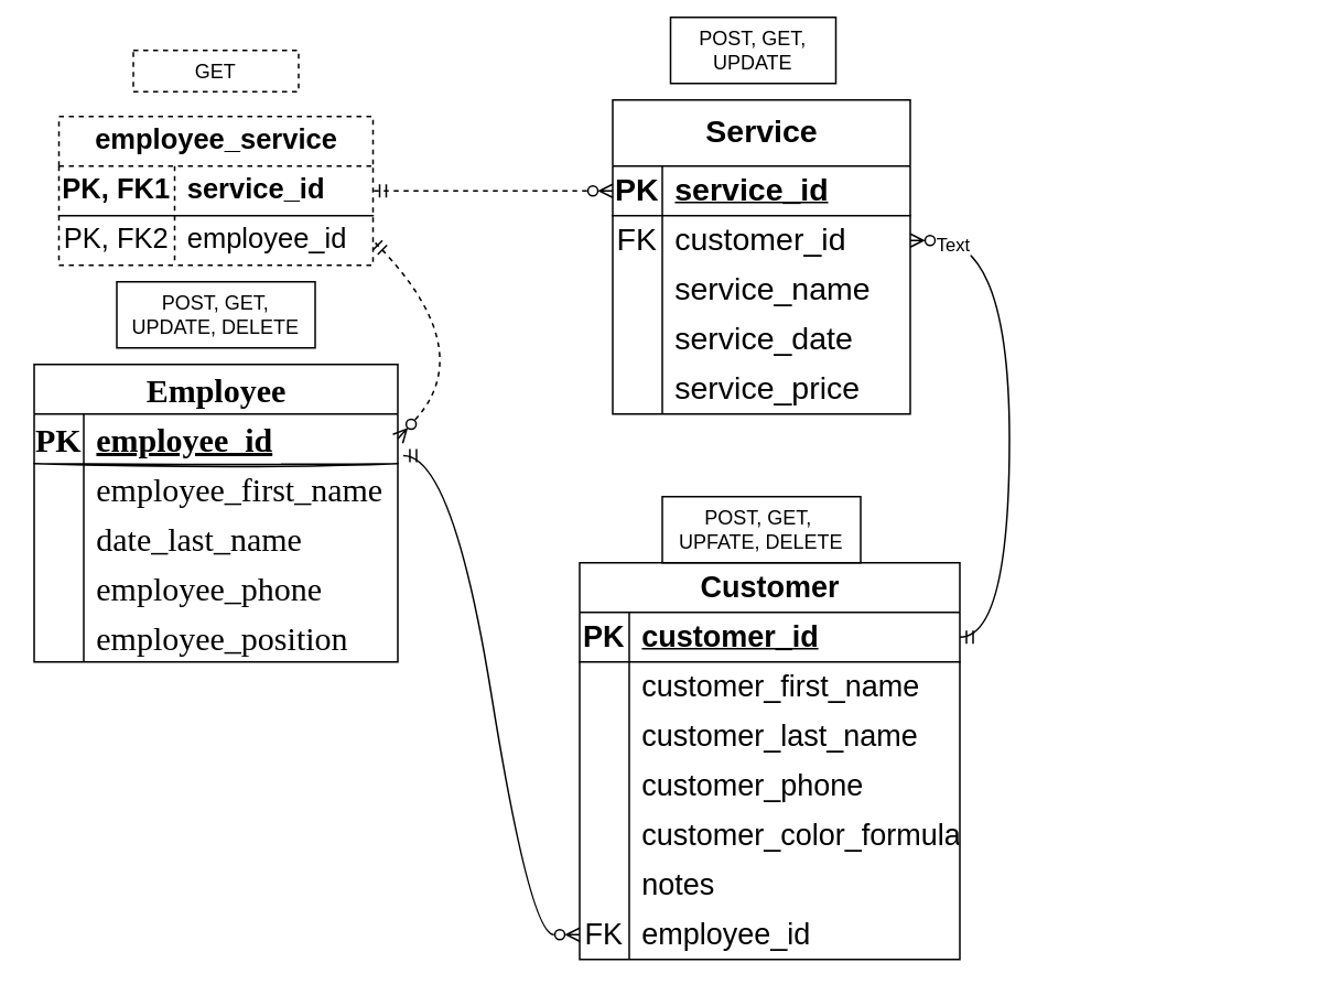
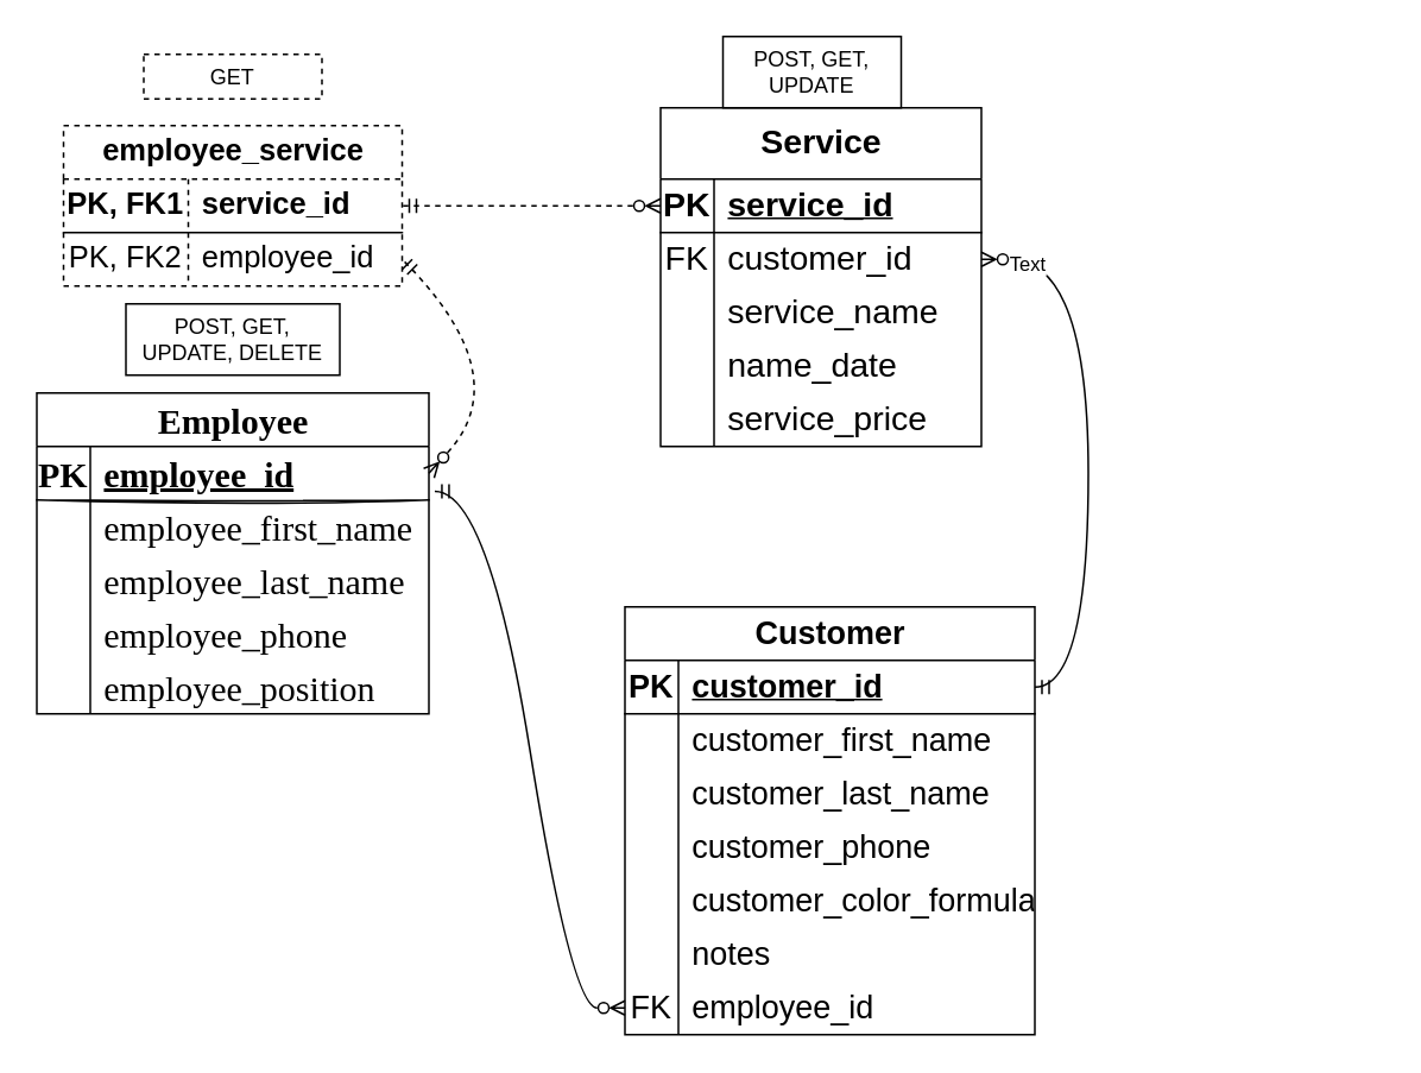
- <mxCell id="69" value="POST, GET, UPDATE" style="whiteSpace=wrap;html=1;align=center;" vertex="1" parent="1"><mxGeometry x="405" y="10" width="100" height="40" as="geometry" /></mxCell>
+ <mxCell id="69" value="POST, GET, UPDATE" style="whiteSpace=wrap;html=1;align=center;" vertex="1" parent="1"><mxGeometry x="405" width="100" height="40" as="geometry" y="20" /></mxCell>
- <mxCell id="52" value="service_date" style="shape=partialRectangle;connectable=0;fillColor=none;top=0;left=0;bottom=0;right=0;align=left;spacingLeft=6;overflow=hidden;whiteSpace=wrap;html=1;fontSize=19;" vertex="1" parent="50"><mxGeometry x="30" width="150" height="30" as="geometry"><mxRectangle width="150" height="30" as="alternateBounds" /></mxGeometry></mxCell>
+ <mxCell id="52" value="name_date" style="shape=partialRectangle;connectable=0;fillColor=none;top=0;left=0;bottom=0;right=0;align=left;spacingLeft=6;overflow=hidden;whiteSpace=wrap;html=1;fontSize=19;" vertex="1" parent="50"><mxGeometry x="30" width="150" height="30" as="geometry"><mxRectangle width="150" height="30" as="alternateBounds" /></mxGeometry></mxCell>
- <mxCell id="68" value="POST, GET,&amp;nbsp; UPFATE, DELETE" style="whiteSpace=wrap;html=1;align=center;" vertex="1" parent="1"><mxGeometry x="400" y="300" width="120" height="40" as="geometry" /></mxCell>
- <mxCell id="11" value="date_last_name" style="shape=partialRectangle;connectable=0;fillColor=none;top=0;left=0;bottom=0;right=0;align=left;spacingLeft=6;overflow=hidden;whiteSpace=wrap;html=1;sketch=1;hachureGap=4;jiggle=2;curveFitting=1;fontFamily=Times New Roman;fontSize=20;" vertex="1" parent="9"><mxGeometry x="30" width="190" height="30" as="geometry"><mxRectangle width="190" height="30" as="alternateBounds" /></mxGeometry></mxCell>
+ <mxCell id="11" value="employee_last_name" style="shape=partialRectangle;connectable=0;fillColor=none;top=0;left=0;bottom=0;right=0;align=left;spacingLeft=6;overflow=hidden;whiteSpace=wrap;html=1;sketch=1;hachureGap=4;jiggle=2;curveFitting=1;fontFamily=Times New Roman;fontSize=20;" vertex="1" parent="9"><mxGeometry x="30" width="190" height="30" as="geometry"><mxRectangle width="190" height="30" as="alternateBounds" /></mxGeometry></mxCell>
